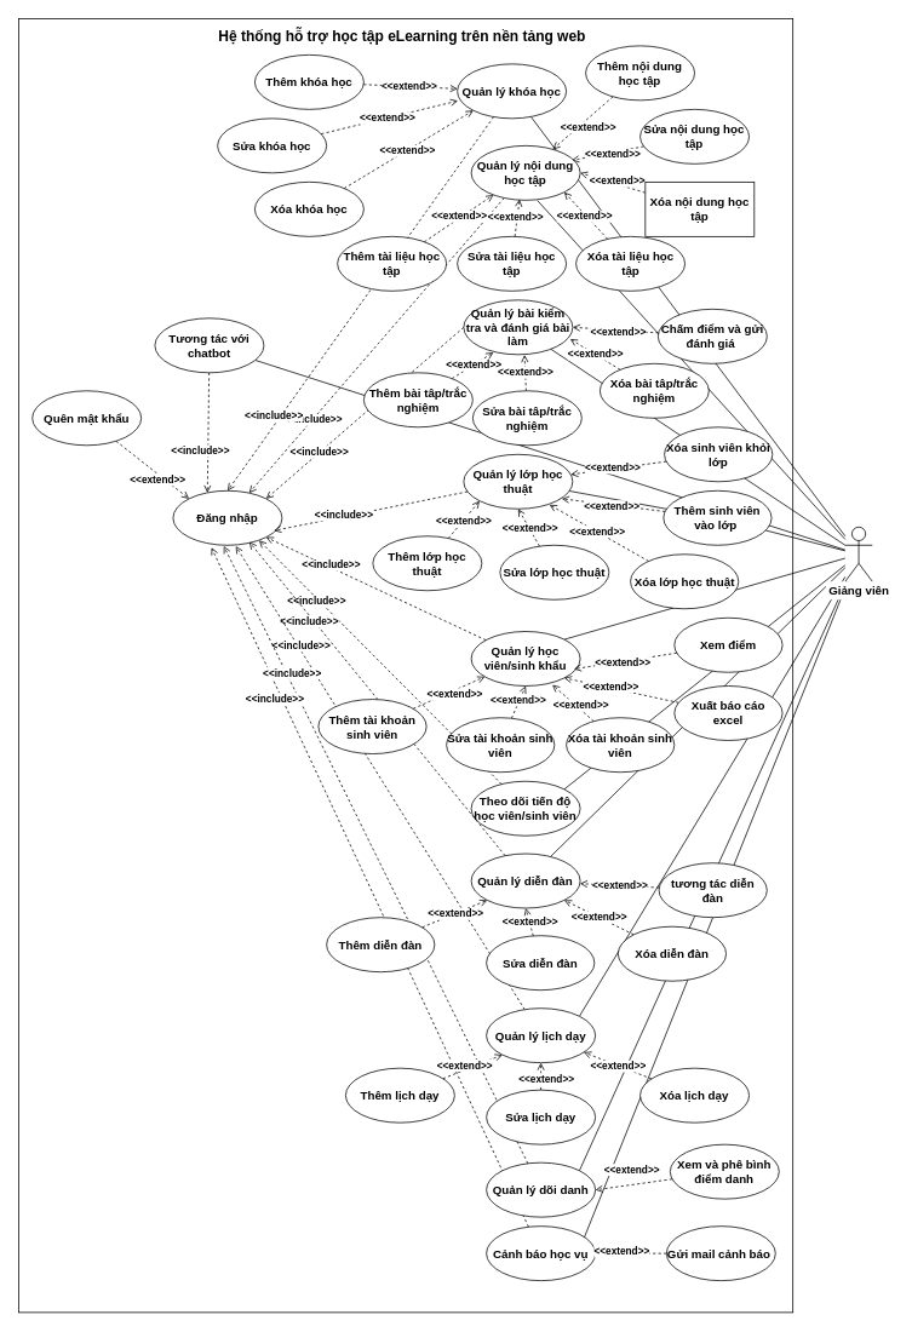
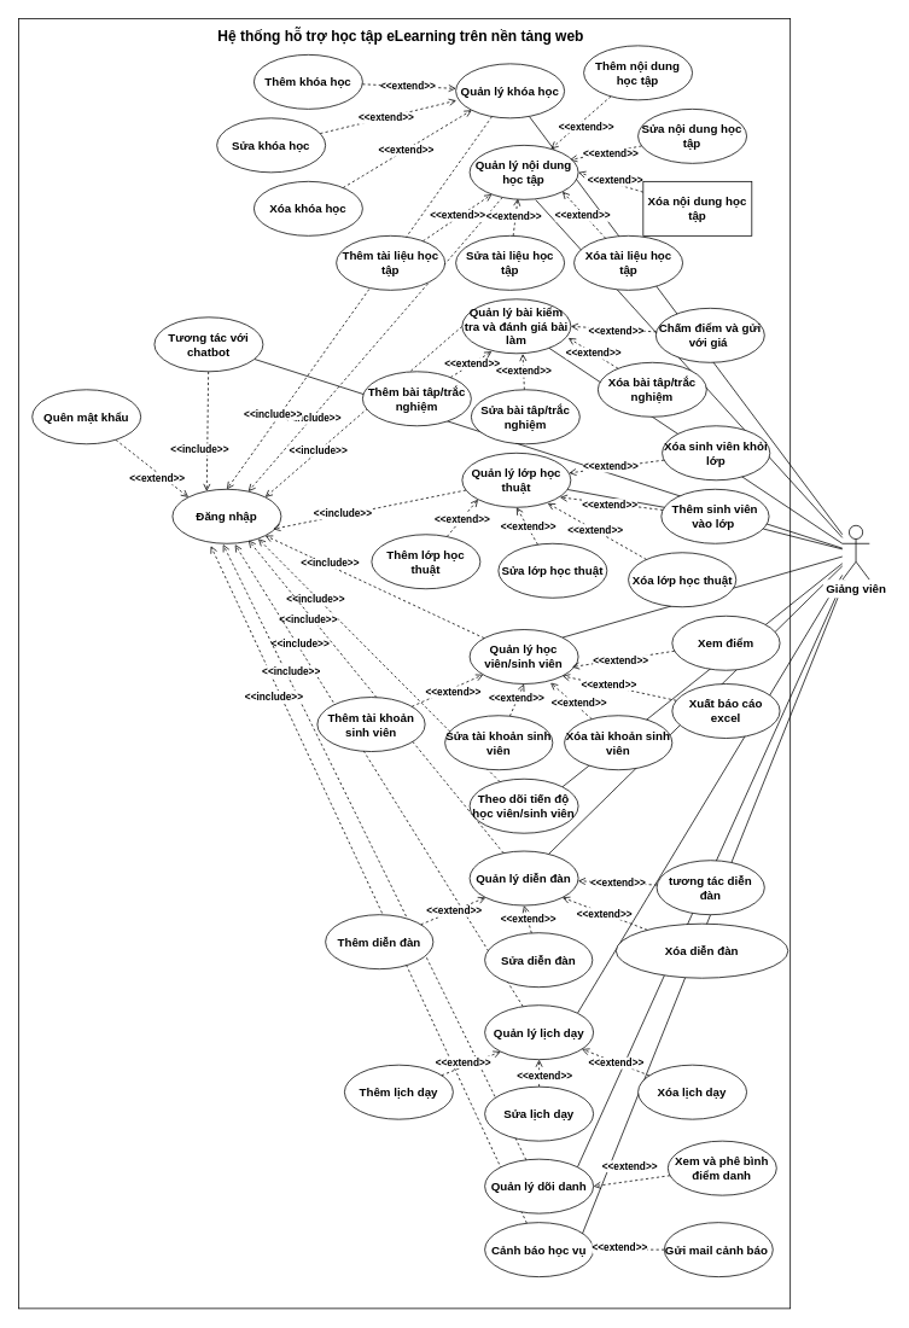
- <mxCell id="81" value="&lt;p style=&quot;white-space-collapse: preserve;&quot; dir=&quot;auto&quot;&gt;Chấm điểm và gửi đánh giá &lt;/p&gt;" style="ellipse;whiteSpace=wrap;html=1;align=center;fontStyle=1;fontSize=13;" parent="1" vertex="1"><mxGeometry x="724" y="340" width="120" height="60" as="geometry" /></mxCell>
+ <mxCell id="81" value="&lt;p style=&quot;white-space-collapse: preserve;&quot; dir=&quot;auto&quot;&gt;Chấm điểm và gửi với giá &lt;/p&gt;" style="ellipse;whiteSpace=wrap;html=1;align=center;fontStyle=1;fontSize=13;" parent="1" vertex="1"><mxGeometry x="724" y="340" width="120" height="60" as="geometry" /></mxCell>
- <mxCell id="31" value="&lt;p style=&quot;white-space-collapse: preserve;&quot; dir=&quot;auto&quot;&gt;Quản lý học viên/sinh khẩu&lt;/p&gt;" style="ellipse;whiteSpace=wrap;html=1;align=center;fontStyle=1;fontSize=13;" parent="1" vertex="1"><mxGeometry x="518.31" y="695" width="120" height="60" as="geometry" /></mxCell>
+ <mxCell id="31" value="&lt;p style=&quot;white-space-collapse: preserve;&quot; dir=&quot;auto&quot;&gt;Quản lý học viên/sinh viên&lt;/p&gt;" style="ellipse;whiteSpace=wrap;html=1;align=center;fontStyle=1;fontSize=13;" parent="1" vertex="1"><mxGeometry x="518.31" y="695" width="120" height="60" as="geometry" /></mxCell>
- <mxCell id="107" value="Xóa diễn đàn" style="ellipse;whiteSpace=wrap;html=1;fontStyle=1;fontSize=13;" parent="1" vertex="1"><mxGeometry x="680" y="1020" width="119" height="60" as="geometry" /></mxCell>
+ <mxCell id="107" value="Xóa diễn đàn" style="ellipse;whiteSpace=wrap;html=1;fontStyle=1;fontSize=13;" parent="1" vertex="1"><mxGeometry x="680" y="1020" width="190" height="60" as="geometry" /></mxCell>
